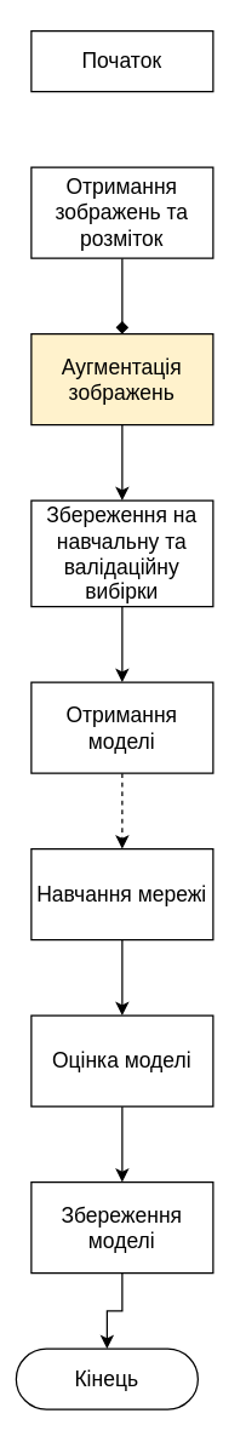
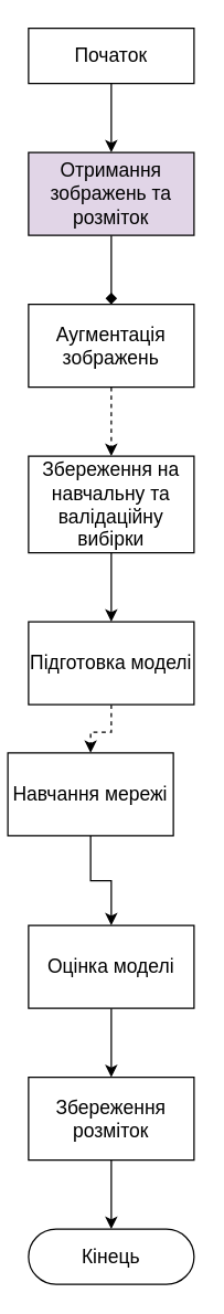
+ <mxCell id="2" style="edgeStyle=orthogonalEdgeStyle;rounded=0;orthogonalLoop=1;jettySize=auto;html=1;entryX=0.5;entryY=0;entryDx=0;entryDy=0;" edge="1" parent="1" source="3" target="5"><mxGeometry relative="1" as="geometry" /></mxCell>
- <mxCell id="5" value="&lt;font style=&quot;font-size: 14px;&quot;&gt;Отримання зображень та розміток&lt;/font&gt;" style="rounded=0;whiteSpace=wrap;html=1;" vertex="1" parent="1"><mxGeometry x="20" y="110" width="120" height="60" as="geometry" /></mxCell>
+ <mxCell id="5" value="&lt;font style=&quot;font-size: 14px;&quot;&gt;Отримання зображень та розміток&lt;/font&gt;" style="rounded=0;whiteSpace=wrap;html=1;fillColor=#e1d5e7;" vertex="1" parent="1"><mxGeometry x="20" y="110" width="120" height="60" as="geometry" /></mxCell>
- <mxCell id="7" value="&lt;font style=&quot;font-size: 14px;&quot;&gt;Аугментація зображень&lt;/font&gt;" style="rounded=0;whiteSpace=wrap;html=1;fillColor=#fff2cc;" vertex="1" parent="1"><mxGeometry x="20" y="220" width="120" height="60" as="geometry" /></mxCell>
+ <mxCell id="7" value="&lt;font style=&quot;font-size: 14px;&quot;&gt;Аугментація зображень&lt;/font&gt;" style="rounded=0;whiteSpace=wrap;html=1;" vertex="1" parent="1"><mxGeometry x="20" y="220" width="120" height="60" as="geometry" /></mxCell>
- <mxCell id="6" style="edgeStyle=orthogonalEdgeStyle;rounded=0;orthogonalLoop=1;jettySize=auto;html=1;" edge="1" parent="1" source="7" target="9"><mxGeometry relative="1" as="geometry" /></mxCell>
+ <mxCell id="6" style="edgeStyle=orthogonalEdgeStyle;rounded=0;orthogonalLoop=1;jettySize=auto;html=1;dashed=1;" edge="1" parent="1" source="7" target="9"><mxGeometry relative="1" as="geometry" /></mxCell>
- <mxCell id="11" value="&lt;font style=&quot;font-size: 14px;&quot;&gt;Отримання моделі&lt;/font&gt;" style="rounded=0;whiteSpace=wrap;html=1;" vertex="1" parent="1"><mxGeometry x="20" y="450" width="120" height="60" as="geometry" /></mxCell>
+ <mxCell id="11" value="&lt;font style=&quot;font-size: 14px;&quot;&gt;Підготовка моделі&lt;/font&gt;" style="rounded=0;whiteSpace=wrap;html=1;" vertex="1" parent="1"><mxGeometry x="20" y="450" width="120" height="60" as="geometry" /></mxCell>
- <mxCell id="13" value="&lt;font style=&quot;font-size: 14px;&quot;&gt;Навчання мережі&lt;/font&gt;" style="rounded=0;whiteSpace=wrap;html=1;" vertex="1" parent="1"><mxGeometry x="20" y="560" width="120" height="60" as="geometry" /></mxCell>
+ <mxCell id="13" value="&lt;font style=&quot;font-size: 14px;&quot;&gt;Навчання мережі&lt;/font&gt;" style="rounded=0;whiteSpace=wrap;html=1;" vertex="1" parent="1"><mxGeometry x="5" y="545" width="120" height="60" as="geometry" /></mxCell>
- <mxCell id="17" value="&lt;font style=&quot;font-size: 14px;&quot;&gt;Збереження моделі&lt;/font&gt;" style="rounded=0;whiteSpace=wrap;html=1;" vertex="1" parent="1"><mxGeometry x="20" y="780" width="120" height="60" as="geometry" /></mxCell>
+ <mxCell id="17" value="&lt;font style=&quot;font-size: 14px;&quot;&gt;Збереження розміток&lt;/font&gt;" style="rounded=0;whiteSpace=wrap;html=1;" vertex="1" parent="1"><mxGeometry x="20" y="780" width="120" height="60" as="geometry" /></mxCell>
- <mxCell id="18" value="&lt;font style=&quot;font-size: 14px;&quot;&gt;Кінець&lt;/font&gt;" style="rounded=1;whiteSpace=wrap;html=1;arcSize=50;" vertex="1" parent="1"><mxGeometry x="10" y="890" width="120" height="40" as="geometry" /></mxCell>
+ <mxCell id="18" value="&lt;font style=&quot;font-size: 14px;&quot;&gt;Кінець&lt;/font&gt;" style="rounded=1;whiteSpace=wrap;html=1;arcSize=50;" vertex="1" parent="1"><mxGeometry x="20" y="890" width="120" height="40" as="geometry" /></mxCell>
